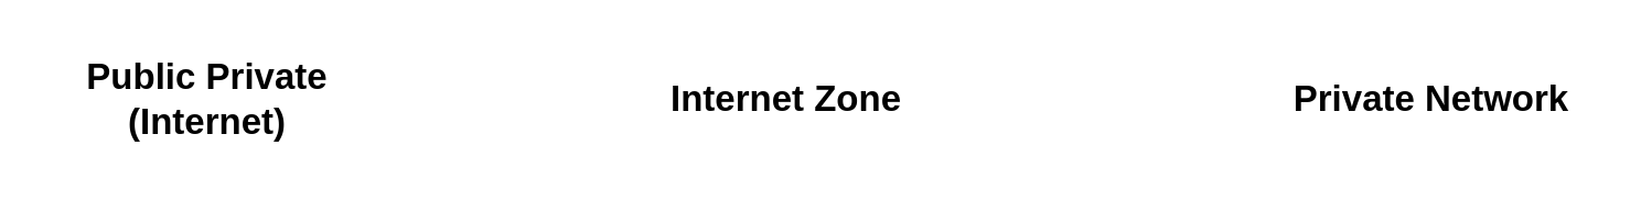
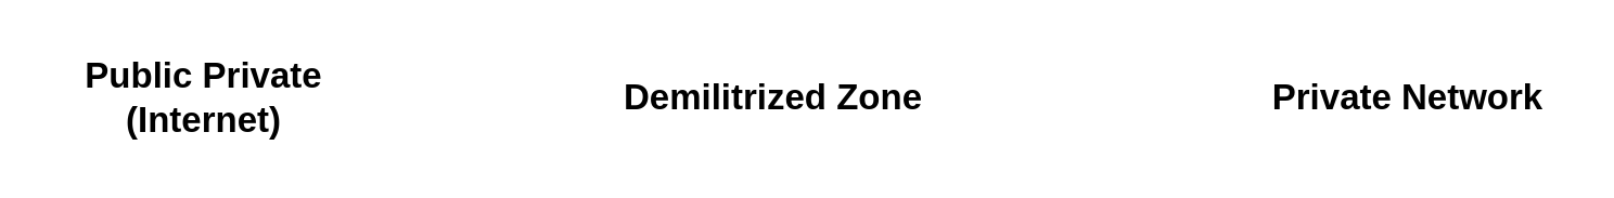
- <mxCell id="3" value="Internet Zone" style="text;strokeColor=none;align=center;fillColor=none;html=1;verticalAlign=middle;whiteSpace=wrap;rounded=0;fontStyle=1;fontSize=22;" vertex="1" parent="1"><mxGeometry x="370" y="20" width="210" height="80" as="geometry" /></mxCell>
+ <mxCell id="3" value="Demilitrized Zone" style="text;strokeColor=none;align=center;fillColor=none;html=1;verticalAlign=middle;whiteSpace=wrap;rounded=0;fontStyle=1;fontSize=22;" vertex="1" parent="1"><mxGeometry x="370" y="20" width="210" height="80" as="geometry" /></mxCell>
